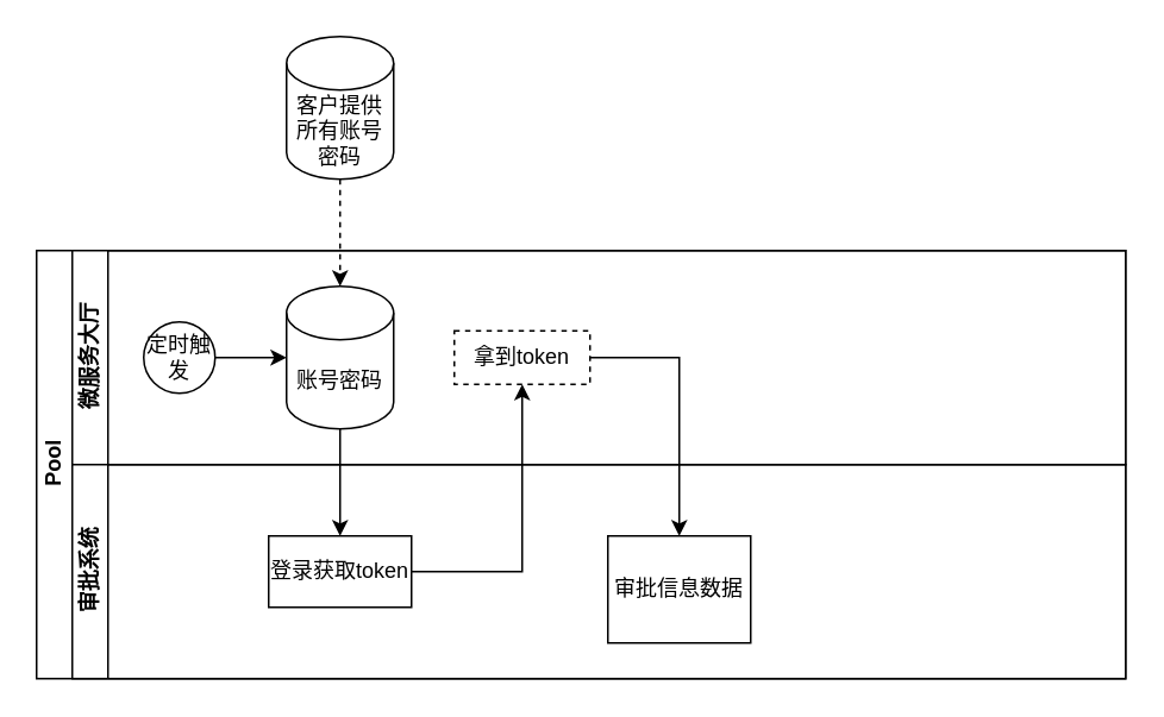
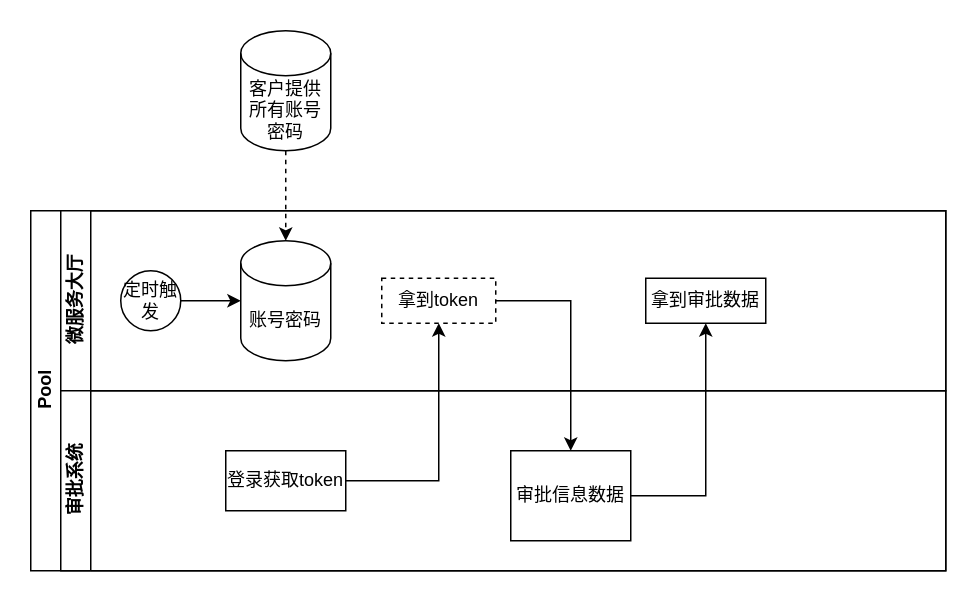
+ <mxCell id="8" value="拿到审批数据" style="rounded=0;whiteSpace=wrap;html=1;" vertex="1" parent="3"><mxGeometry x="390" y="45" width="80" height="30" as="geometry" /></mxCell>
- <mxCell id="12" style="edgeStyle=orthogonalEdgeStyle;rounded=0;orthogonalLoop=1;jettySize=auto;html=1;" edge="1" parent="2" source="6" target="10"><mxGeometry relative="1" as="geometry" /></mxCell>
+ <mxCell id="15" style="edgeStyle=orthogonalEdgeStyle;rounded=0;orthogonalLoop=1;jettySize=auto;html=1;" edge="1" parent="2" source="11" target="8"><mxGeometry relative="1" as="geometry"><mxPoint x="420" y="70" as="targetPoint" /></mxGeometry></mxCell>
